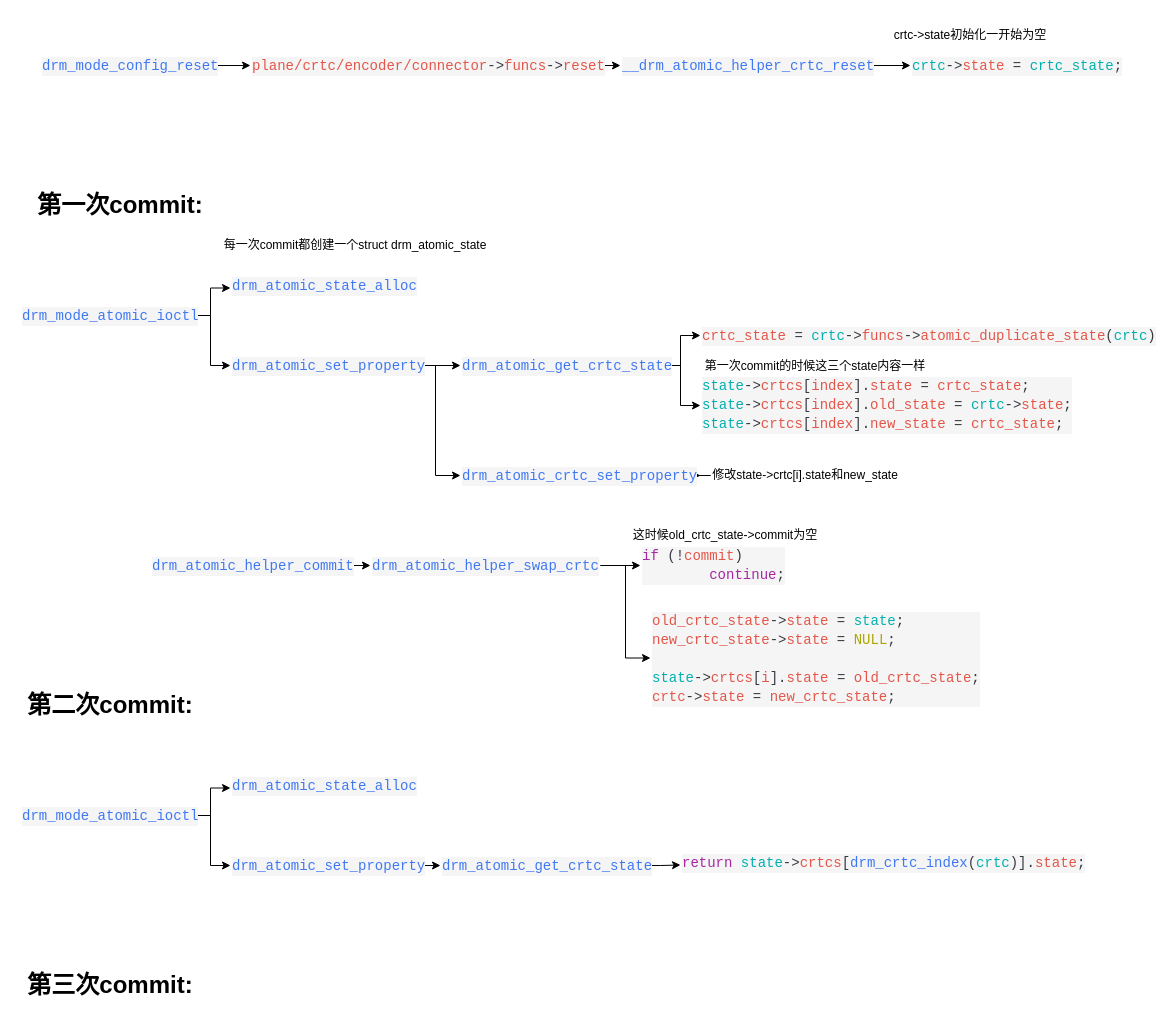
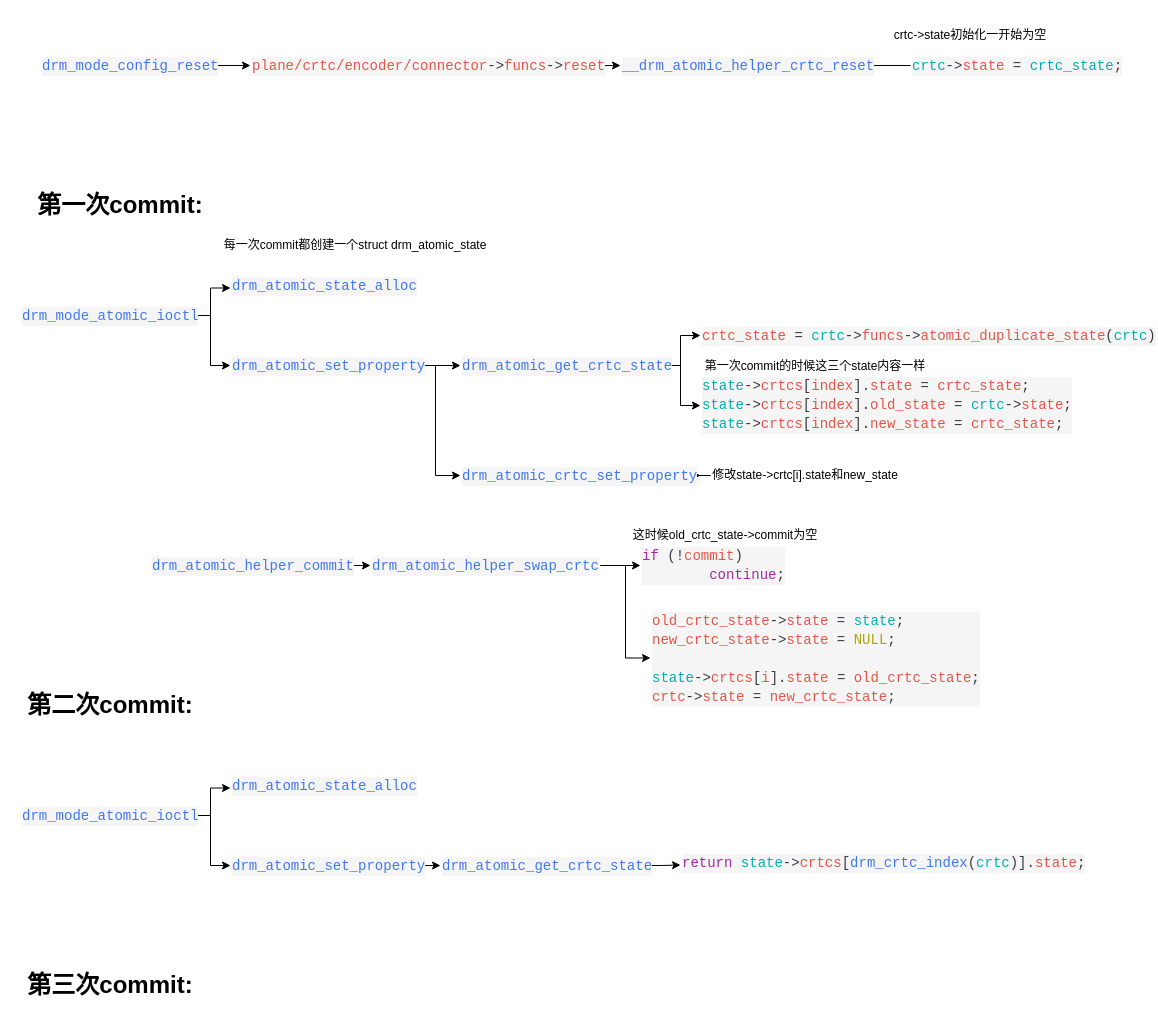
- <mxCell id="19" value="" style="edgeStyle=orthogonalEdgeStyle;rounded=0;orthogonalLoop=1;jettySize=auto;html=1;" edge="1" parent="1" source="20" target="21"><mxGeometry relative="1" as="geometry" /></mxCell>
+ <mxCell id="19" value="" style="edgeStyle=orthogonalEdgeStyle;rounded=0;orthogonalLoop=1;jettySize=auto;html=1;endArrow=none;" edge="1" parent="1" source="20" target="21"><mxGeometry relative="1" as="geometry" /></mxCell>
